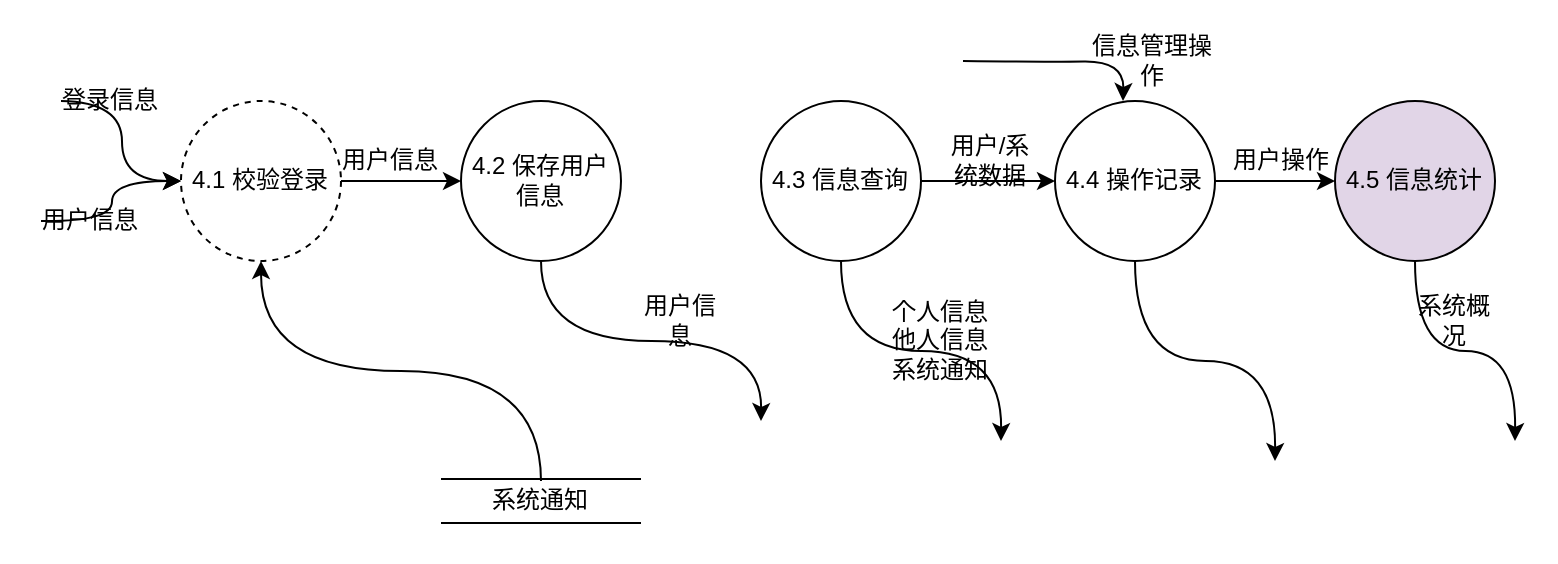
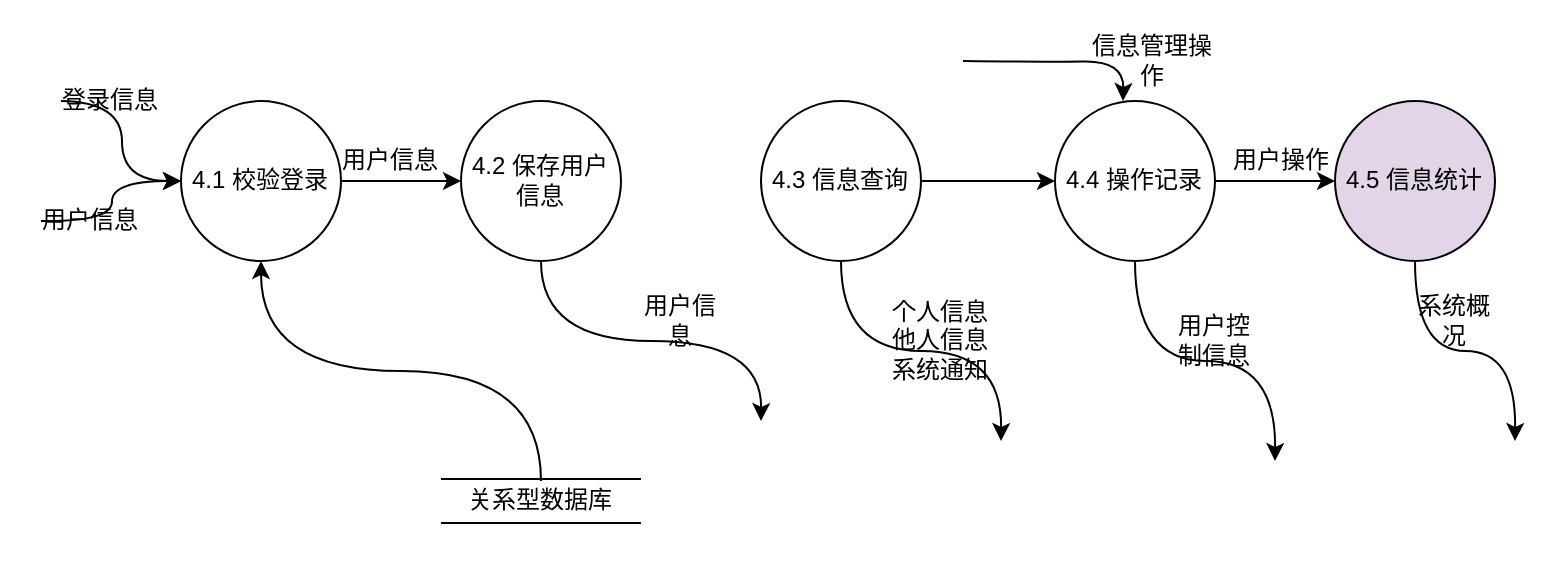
- <mxCell id="28" value="用户/系统数据" style="text;html=1;strokeColor=none;fillColor=none;align=center;verticalAlign=middle;whiteSpace=wrap;rounded=0;" vertex="1" parent="1"><mxGeometry x="470" y="70" width="50" height="20" as="geometry" /></mxCell>
- <mxCell id="4" value="4.1 校验登录" style="ellipse;whiteSpace=wrap;html=1;aspect=fixed;dashed=1;" parent="1" vertex="1"><mxGeometry x="90" y="50" width="80" height="80" as="geometry" /></mxCell>
+ <mxCell id="4" value="4.1 校验登录" style="ellipse;whiteSpace=wrap;html=1;aspect=fixed;" parent="1" vertex="1"><mxGeometry x="90" y="50" width="80" height="80" as="geometry" /></mxCell>
+ <mxCell id="21" value="用户控制信息" style="text;html=1;strokeColor=none;fillColor=none;align=center;verticalAlign=middle;whiteSpace=wrap;rounded=0;" parent="1" vertex="1"><mxGeometry x="587" y="160" width="40" height="20" as="geometry" /></mxCell>
- <mxCell id="9" value="系统通知" style="text;html=1;strokeColor=none;fillColor=none;align=center;verticalAlign=middle;whiteSpace=wrap;rounded=0;" parent="1" vertex="1"><mxGeometry x="220" y="240" width="100" height="20" as="geometry" /></mxCell>
+ <mxCell id="9" value="关系型数据库" style="text;html=1;strokeColor=none;fillColor=none;align=center;verticalAlign=middle;whiteSpace=wrap;rounded=0;" parent="1" vertex="1"><mxGeometry x="220" y="240" width="100" height="20" as="geometry" /></mxCell>
